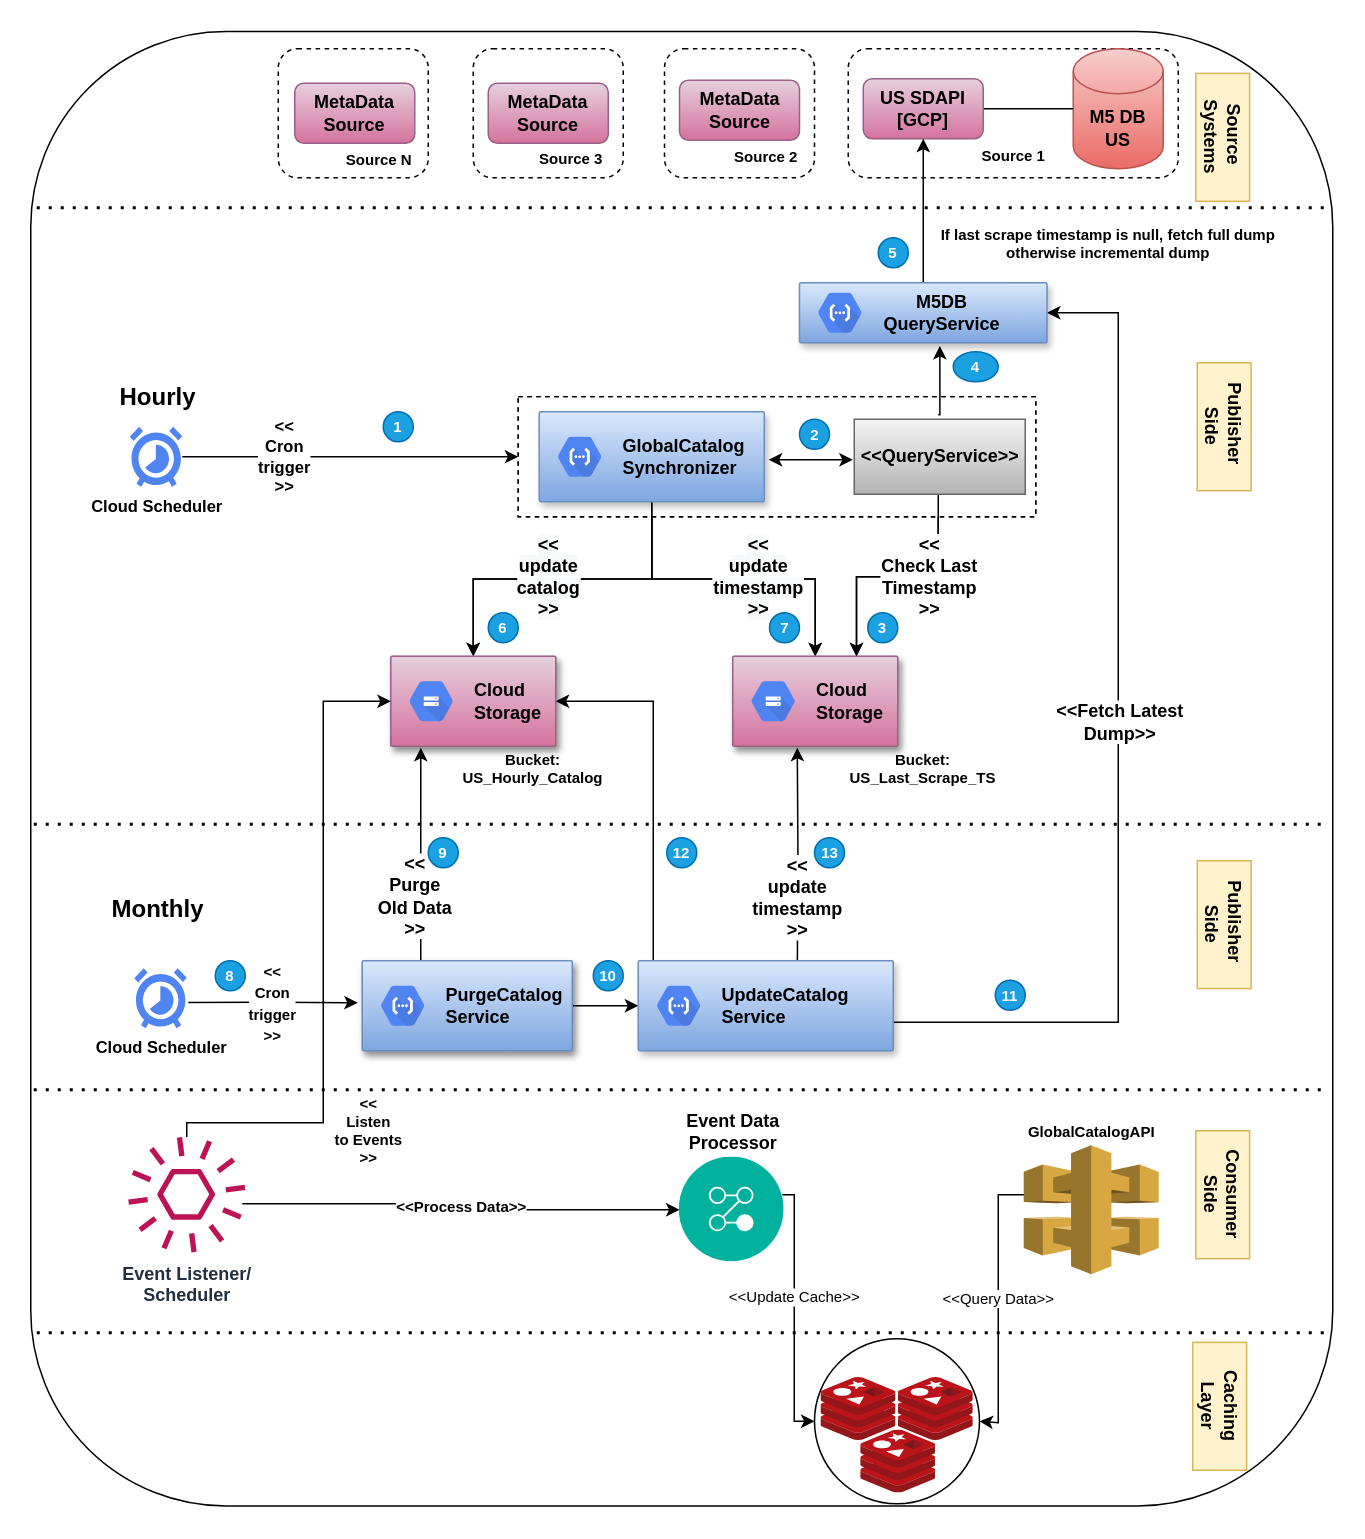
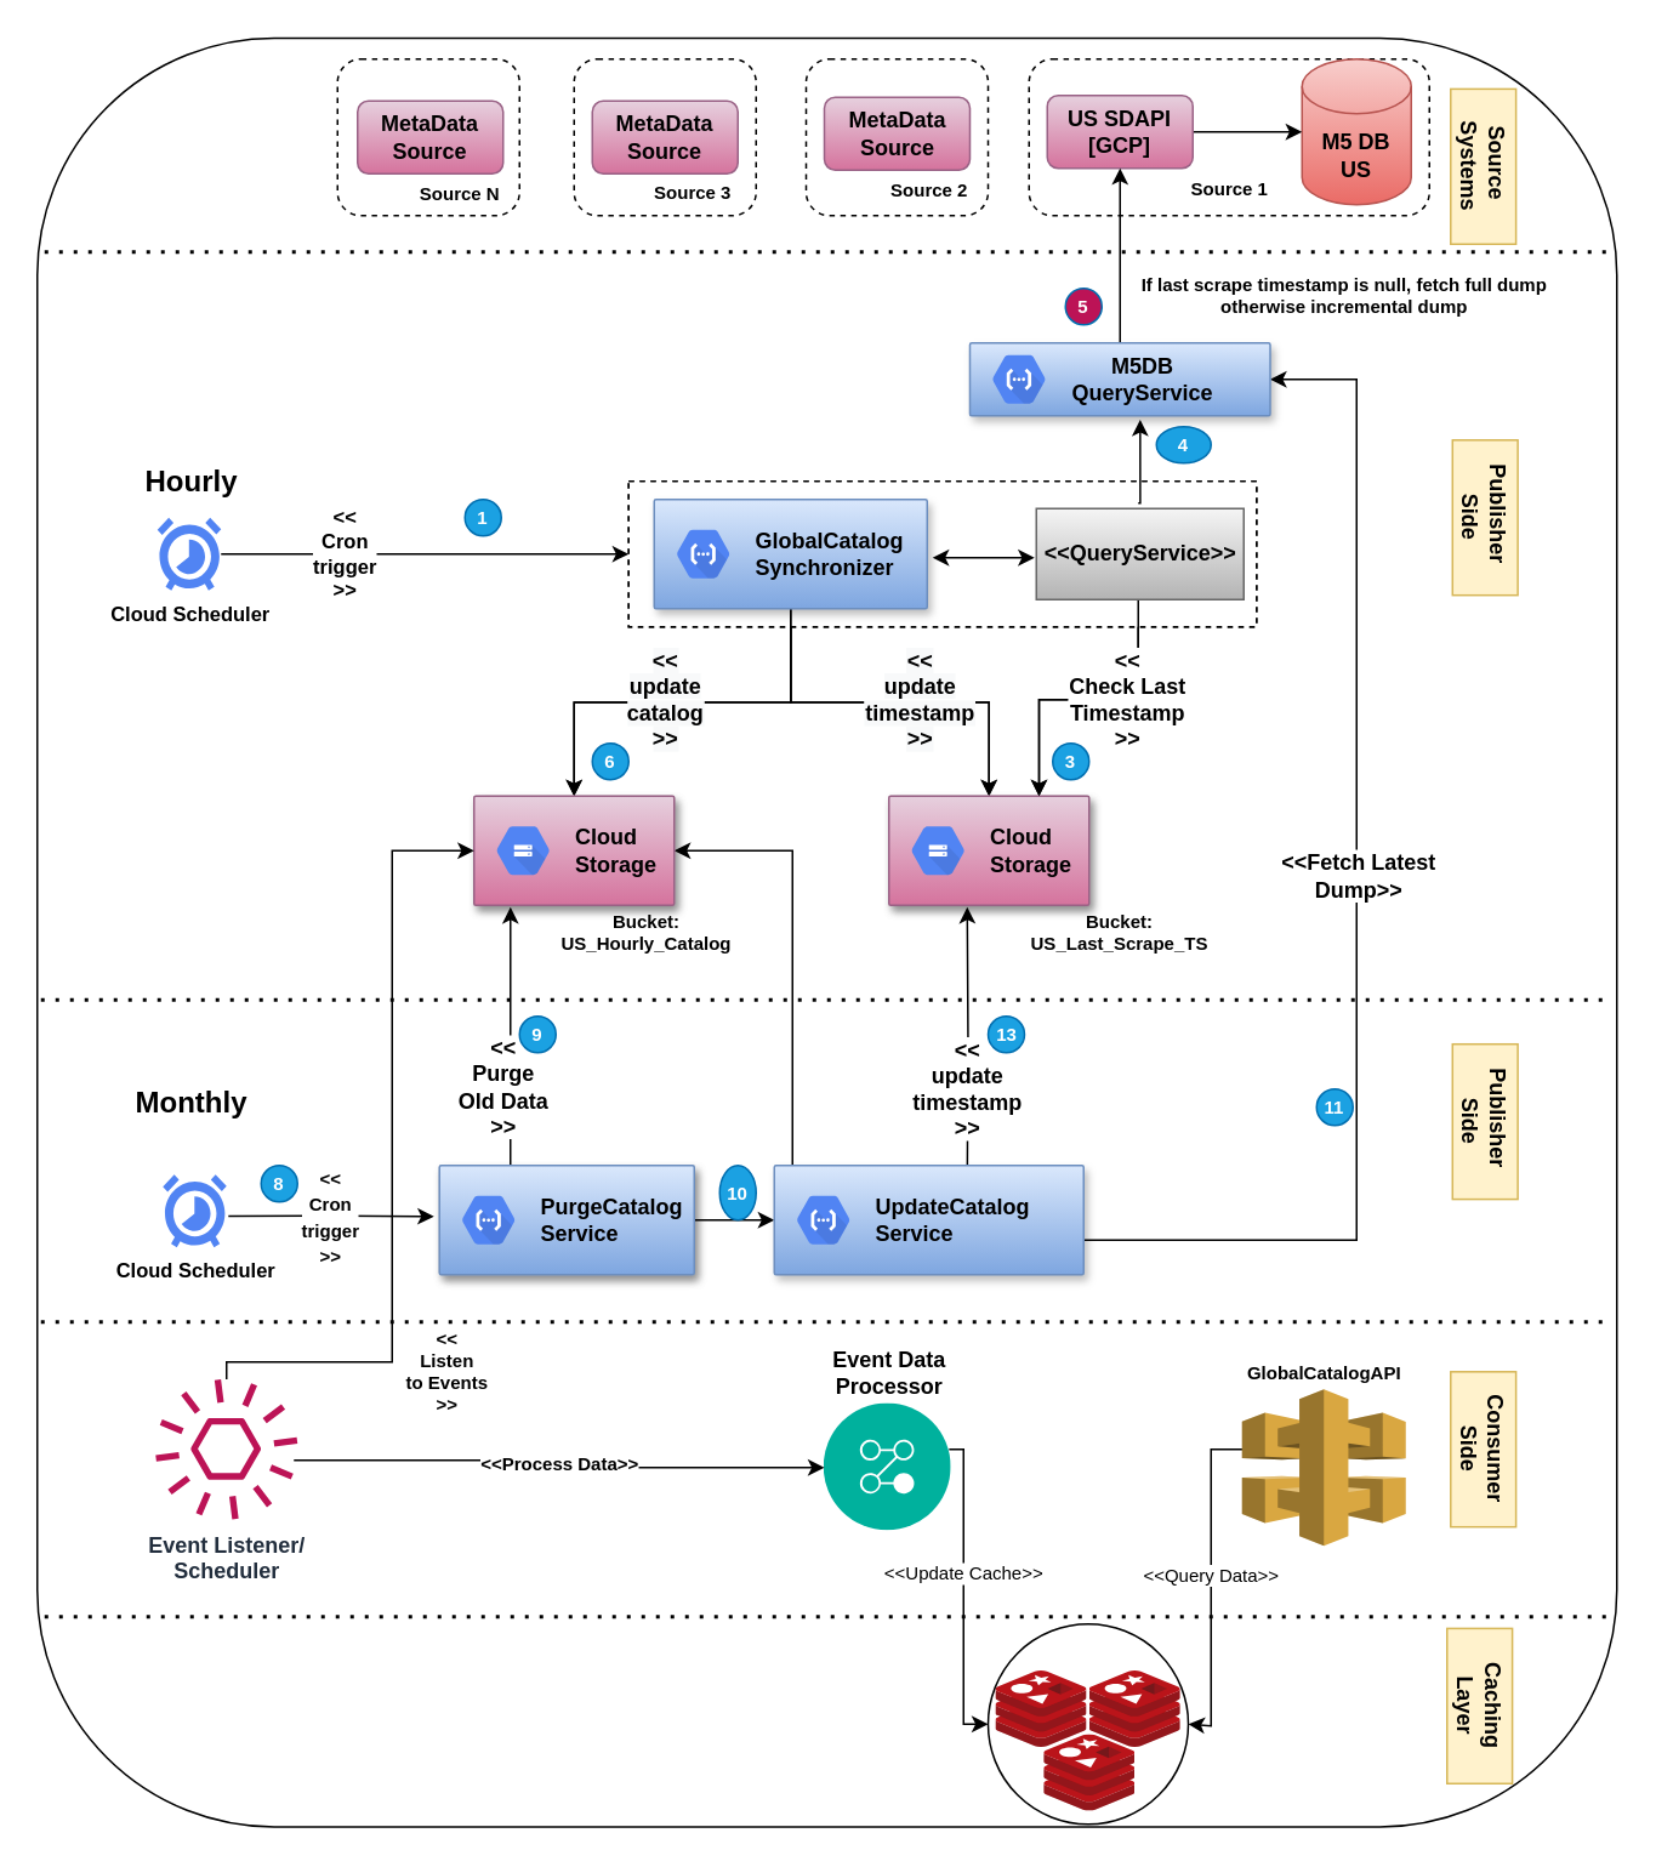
- <mxCell id="16" style="edgeStyle=orthogonalEdgeStyle;rounded=0;orthogonalLoop=1;jettySize=auto;html=1;fontSize=10;endArrow=none;" parent="1" source="17" target="6" edge="1"><mxGeometry relative="1" as="geometry" /></mxCell>
+ <mxCell id="16" style="edgeStyle=orthogonalEdgeStyle;rounded=0;orthogonalLoop=1;jettySize=auto;html=1;fontSize=10;" parent="1" source="17" target="6" edge="1"><mxGeometry relative="1" as="geometry" /></mxCell>
- <mxCell id="78" value="5" style="ellipse;whiteSpace=wrap;html=1;aspect=fixed;fontSize=10;align=center;fontStyle=1;fillColor=#1ba1e2;strokeColor=#006EAF;fontColor=#ffffff;" parent="1" vertex="1"><mxGeometry x="585" y="158" width="20" height="20" as="geometry" /></mxCell>
+ <mxCell id="78" value="5" style="ellipse;whiteSpace=wrap;html=1;aspect=fixed;fontSize=10;align=center;fontStyle=1;fillColor=#bc1356;strokeColor=#006EAF;fontColor=#ffffff;" parent="1" vertex="1"><mxGeometry x="585" y="158" width="20" height="20" as="geometry" /></mxCell>
- <mxCell id="76" value="2" style="ellipse;whiteSpace=wrap;html=1;aspect=fixed;fontSize=10;align=center;fontStyle=1;fillColor=#1ba1e2;strokeColor=#006EAF;fontColor=#ffffff;" parent="1" vertex="1"><mxGeometry x="532.5" y="279" width="20" height="20" as="geometry" /></mxCell>
- <mxCell id="80" value="7" style="ellipse;whiteSpace=wrap;html=1;aspect=fixed;fontSize=10;align=center;fontStyle=1;fillColor=#1ba1e2;strokeColor=#006EAF;fontColor=#ffffff;" parent="1" vertex="1"><mxGeometry x="512.5" y="408" width="20" height="20" as="geometry" /></mxCell>
- <mxCell id="84" value="12" style="ellipse;whiteSpace=wrap;html=1;aspect=fixed;fontSize=10;align=center;fontStyle=1;fillColor=#1ba1e2;strokeColor=#006EAF;fontColor=#ffffff;" parent="1" vertex="1"><mxGeometry x="444" y="558" width="20" height="20" as="geometry" /></mxCell>
- <mxCell id="87" value="10" style="ellipse;whiteSpace=wrap;html=1;aspect=fixed;fontSize=10;align=center;fontStyle=1;fillColor=#1ba1e2;strokeColor=#006EAF;fontColor=#ffffff;" parent="1" vertex="1"><mxGeometry x="395" y="640" width="20" height="20" as="geometry" /></mxCell>
+ <mxCell id="87" value="10" style="ellipse;whiteSpace=wrap;html=1;aspect=fixed;fontSize=10;align=center;fontStyle=1;fillColor=#1ba1e2;strokeColor=#006EAF;fontColor=#ffffff;" parent="1" vertex="1"><mxGeometry x="395" y="640" width="20" height="30" as="geometry" /></mxCell>
- <mxCell id="86" value="11" style="ellipse;whiteSpace=wrap;html=1;aspect=fixed;fontSize=10;align=center;fontStyle=1;fillColor=#1ba1e2;strokeColor=#006EAF;fontColor=#ffffff;" parent="1" vertex="1"><mxGeometry x="663" y="653" width="20" height="20" as="geometry" /></mxCell>
+ <mxCell id="86" value="11" style="ellipse;whiteSpace=wrap;html=1;aspect=fixed;fontSize=10;align=center;fontStyle=1;fillColor=#1ba1e2;strokeColor=#006EAF;fontColor=#ffffff;" parent="1" vertex="1"><mxGeometry x="723" y="598" width="20" height="20" as="geometry" /></mxCell>
